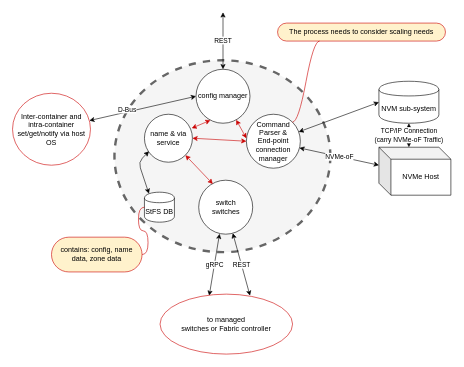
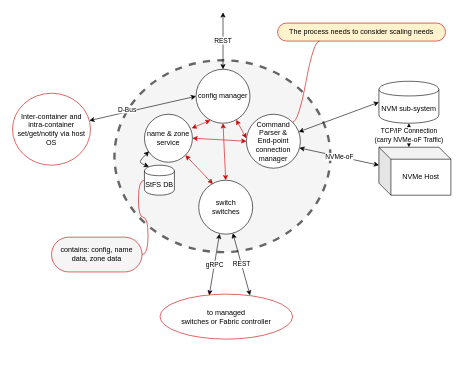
+ <mxCell id="27" value="" style="endArrow=classic;startArrow=classic;html=1;strokeColor=#CC0000;entryX=0.5;entryY=0;entryDx=0;entryDy=0;exitX=0.5;exitY=1;exitDx=0;exitDy=0;" parent="1" source="23" target="7" edge="1"><mxGeometry width="50" height="50" relative="1" as="geometry"><mxPoint x="402.902" y="209.311" as="sourcePoint" /><mxPoint x="420" y="240" as="targetPoint" /></mxGeometry></mxCell>
- <mxCell id="9" value="name &amp;amp; via&lt;br&gt;service" style="ellipse;whiteSpace=wrap;html=1;aspect=fixed;" parent="1" vertex="1"><mxGeometry x="240" y="190" width="80" height="80" as="geometry" /></mxCell>
+ <mxCell id="9" value="name &amp;amp; zone&lt;br&gt;service" style="ellipse;whiteSpace=wrap;html=1;aspect=fixed;" parent="1" vertex="1"><mxGeometry x="240" y="190" width="80" height="80" as="geometry" /></mxCell>
- <mxCell id="10" value="StFS DB" style="shape=cylinder;whiteSpace=wrap;html=1;boundedLbl=1;backgroundOutline=1;" parent="1" vertex="1"><mxGeometry x="240" y="320" width="50" height="50" as="geometry" /></mxCell>
+ <mxCell id="10" value="StFS DB" style="shape=cylinder;whiteSpace=wrap;html=1;boundedLbl=1;backgroundOutline=1;" parent="1" vertex="1"><mxGeometry x="240" y="275" width="50" height="50" as="geometry" /></mxCell>
- <mxCell id="17" value="contains: config, name data, zone data" style="whiteSpace=wrap;html=1;rounded=1;arcSize=50;align=center;verticalAlign=middle;container=1;recursiveResize=0;strokeWidth=1;autosize=1;spacing=4;treeFolding=1;treeMoving=1;strokeColor=#CC0000;fillColor=#fff2cc;" parent="1" vertex="1"><mxGeometry x="85" y="395" width="151" height="58" as="geometry" /></mxCell>
+ <mxCell id="17" value="contains: config, name data, zone data" style="whiteSpace=wrap;html=1;rounded=1;arcSize=50;align=center;verticalAlign=middle;container=1;recursiveResize=0;strokeWidth=1;autosize=1;spacing=4;treeFolding=1;treeMoving=1;strokeColor=#CC0000;fillColor=#f5f5f5;" parent="1" vertex="1"><mxGeometry x="85" y="395" width="151" height="58" as="geometry" /></mxCell>
- <mxCell id="21" value="to managed &lt;br&gt;switches or Fabric controller" style="ellipse;whiteSpace=wrap;html=1;align=center;container=1;recursiveResize=0;treeFolding=1;treeMoving=1;strokeColor=#CC0000;" parent="1" vertex="1"><mxGeometry x="266" y="490" width="221" height="100" as="geometry" /></mxCell>
+ <mxCell id="21" value="to managed &lt;br&gt;switches or Fabric controller" style="ellipse;whiteSpace=wrap;html=1;align=center;container=1;recursiveResize=0;treeFolding=1;treeMoving=1;strokeColor=#CC0000;" parent="1" vertex="1"><mxGeometry x="266" y="490" width="221" height="75" as="geometry" /></mxCell>
